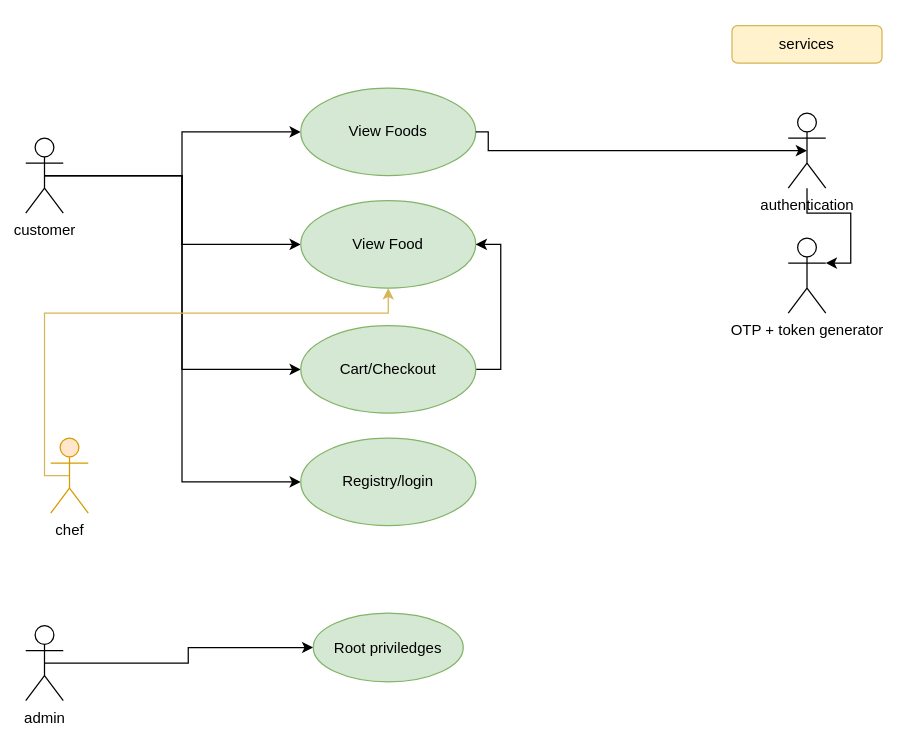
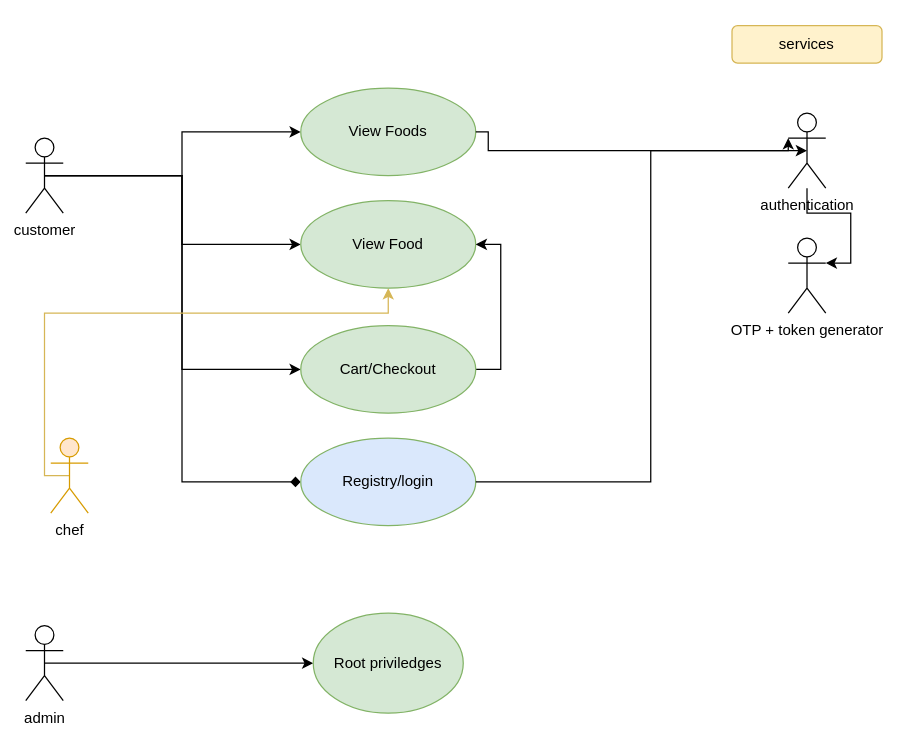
+ <mxCell id="21" style="edgeStyle=orthogonalEdgeStyle;rounded=0;orthogonalLoop=1;jettySize=auto;html=1;exitX=1;exitY=0.5;exitDx=0;exitDy=0;entryX=0;entryY=0.333;entryDx=0;entryDy=0;entryPerimeter=0;" edge="1" parent="1" source="20" target="15"><mxGeometry relative="1" as="geometry"><Array as="points"><mxPoint x="520" y="385" /><mxPoint x="520" y="120" /><mxPoint x="630" y="120" /></Array></mxGeometry></mxCell>
- <mxCell id="5" style="edgeStyle=orthogonalEdgeStyle;rounded=0;orthogonalLoop=1;jettySize=auto;html=1;exitX=0.5;exitY=0.5;exitDx=0;exitDy=0;exitPerimeter=0;entryX=0;entryY=0.5;entryDx=0;entryDy=0;" edge="1" parent="1" source="6" target="20"><mxGeometry relative="1" as="geometry" /></mxCell>
+ <mxCell id="5" style="edgeStyle=orthogonalEdgeStyle;rounded=0;orthogonalLoop=1;jettySize=auto;html=1;exitX=0.5;exitY=0.5;exitDx=0;exitDy=0;exitPerimeter=0;entryX=0;entryY=0.5;entryDx=0;entryDy=0;endArrow=diamond;" edge="1" parent="1" source="6" target="20"><mxGeometry relative="1" as="geometry" /></mxCell>
- <mxCell id="20" value="Registry/login" style="ellipse;whiteSpace=wrap;html=1;fillColor=#d5e8d4;strokeColor=#82b366;" vertex="1" parent="1"><mxGeometry x="240" y="350" width="140" height="70" as="geometry" /></mxCell>
+ <mxCell id="20" value="Registry/login" style="ellipse;whiteSpace=wrap;html=1;fillColor=#dae8fc;strokeColor=#82b366;" vertex="1" parent="1"><mxGeometry x="240" y="350" width="140" height="70" as="geometry" /></mxCell>
- <mxCell id="22" value="Root priviledges&lt;br&gt;" style="ellipse;whiteSpace=wrap;html=1;fillColor=#d5e8d4;strokeColor=#82b366;" vertex="1" parent="1"><mxGeometry x="250" y="490" width="120" height="55" as="geometry" /></mxCell>
+ <mxCell id="22" value="Root priviledges&lt;br&gt;" style="ellipse;whiteSpace=wrap;html=1;fillColor=#d5e8d4;strokeColor=#82b366;" vertex="1" parent="1"><mxGeometry x="250" y="490" width="120" height="80" as="geometry" /></mxCell>
